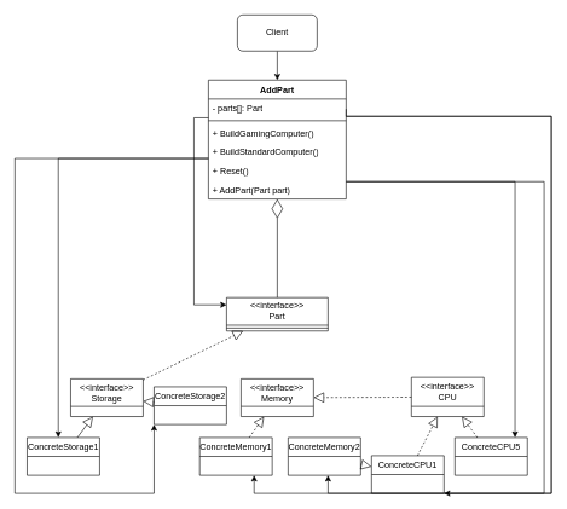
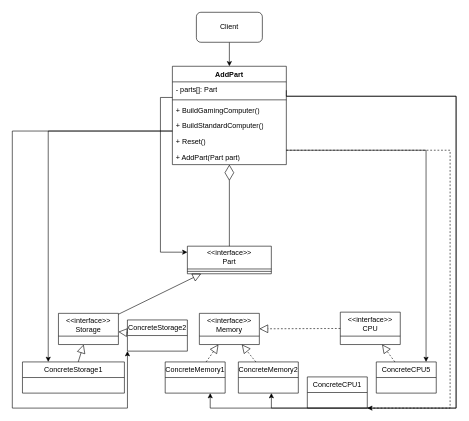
- <mxCell id="22" style="edgeStyle=orthogonalEdgeStyle;rounded=0;orthogonalLoop=1;jettySize=auto;html=1;" edge="1" parent="1" source="25" target="2"><mxGeometry relative="1" as="geometry"><Array as="points"><mxPoint x="750" y="250" /><mxPoint x="750" y="680" /><mxPoint x="562" y="680" /></Array></mxGeometry></mxCell>
+ <mxCell id="22" style="edgeStyle=orthogonalEdgeStyle;rounded=0;orthogonalLoop=1;jettySize=auto;html=1;dashed=1;" edge="1" parent="1" source="25" target="2"><mxGeometry relative="1" as="geometry"><Array as="points"><mxPoint x="750" y="250" /><mxPoint x="750" y="680" /><mxPoint x="562" y="680" /></Array></mxGeometry></mxCell>
- <mxCell id="35" value="" style="endArrow=block;dashed=1;endFill=0;endSize=12;html=1;rounded=0;" edge="1" parent="1" source="10" target="33"><mxGeometry width="160" relative="1" as="geometry"><mxPoint x="115.93" y="613" as="sourcePoint" /><mxPoint x="137.93" y="584" as="targetPoint" /></mxGeometry></mxCell>
+ <mxCell id="35" value="" style="endArrow=block;dashed=0;endFill=0;endSize=12;html=1;rounded=0;" edge="1" parent="1" source="10" target="33"><mxGeometry width="160" relative="1" as="geometry"><mxPoint x="115.93" y="613" as="sourcePoint" /><mxPoint x="137.93" y="584" as="targetPoint" /></mxGeometry></mxCell>
- <mxCell id="11" value="" style="endArrow=block;dashed=1;endFill=0;endSize=12;html=1;rounded=0;" edge="1" parent="1" source="2" target="8"><mxGeometry width="160" relative="1" as="geometry"><mxPoint x="555.93" y="462" as="sourcePoint" /><mxPoint x="571.93" y="406" as="targetPoint" /></mxGeometry></mxCell>
- <mxCell id="3" value="ConcreteStorage1" style="swimlane;fontStyle=0;childLayout=stackLayout;horizontal=1;startSize=26;fillColor=none;horizontalStack=0;resizeParent=1;resizeParentMax=0;resizeLast=0;collapsible=1;marginBottom=0;whiteSpace=wrap;html=1;" vertex="1" parent="1"><mxGeometry x="36.93" y="603" width="100" height="52" as="geometry" /></mxCell>
+ <mxCell id="3" value="ConcreteStorage1" style="swimlane;fontStyle=0;childLayout=stackLayout;horizontal=1;startSize=26;fillColor=none;horizontalStack=0;resizeParent=1;resizeParentMax=0;resizeLast=0;collapsible=1;marginBottom=0;whiteSpace=wrap;html=1;" vertex="1" parent="1"><mxGeometry x="36.93" y="603" width="170" height="52" as="geometry" /></mxCell>
- <mxCell id="15" value="" style="endArrow=block;dashed=1;endFill=0;endSize=12;html=1;rounded=0;" edge="1" parent="1" source="6" target="2"><mxGeometry width="160" relative="1" as="geometry"><mxPoint x="325.93" y="708" as="sourcePoint" /><mxPoint x="325.93" y="589" as="targetPoint" /></mxGeometry></mxCell>
+ <mxCell id="15" value="" style="endArrow=block;dashed=1;endFill=0;endSize=12;html=1;rounded=0;" edge="1" parent="1" source="6" target="9"><mxGeometry width="160" relative="1" as="geometry"><mxPoint x="325.93" y="708" as="sourcePoint" /><mxPoint x="325.93" y="589" as="targetPoint" /></mxGeometry></mxCell>
